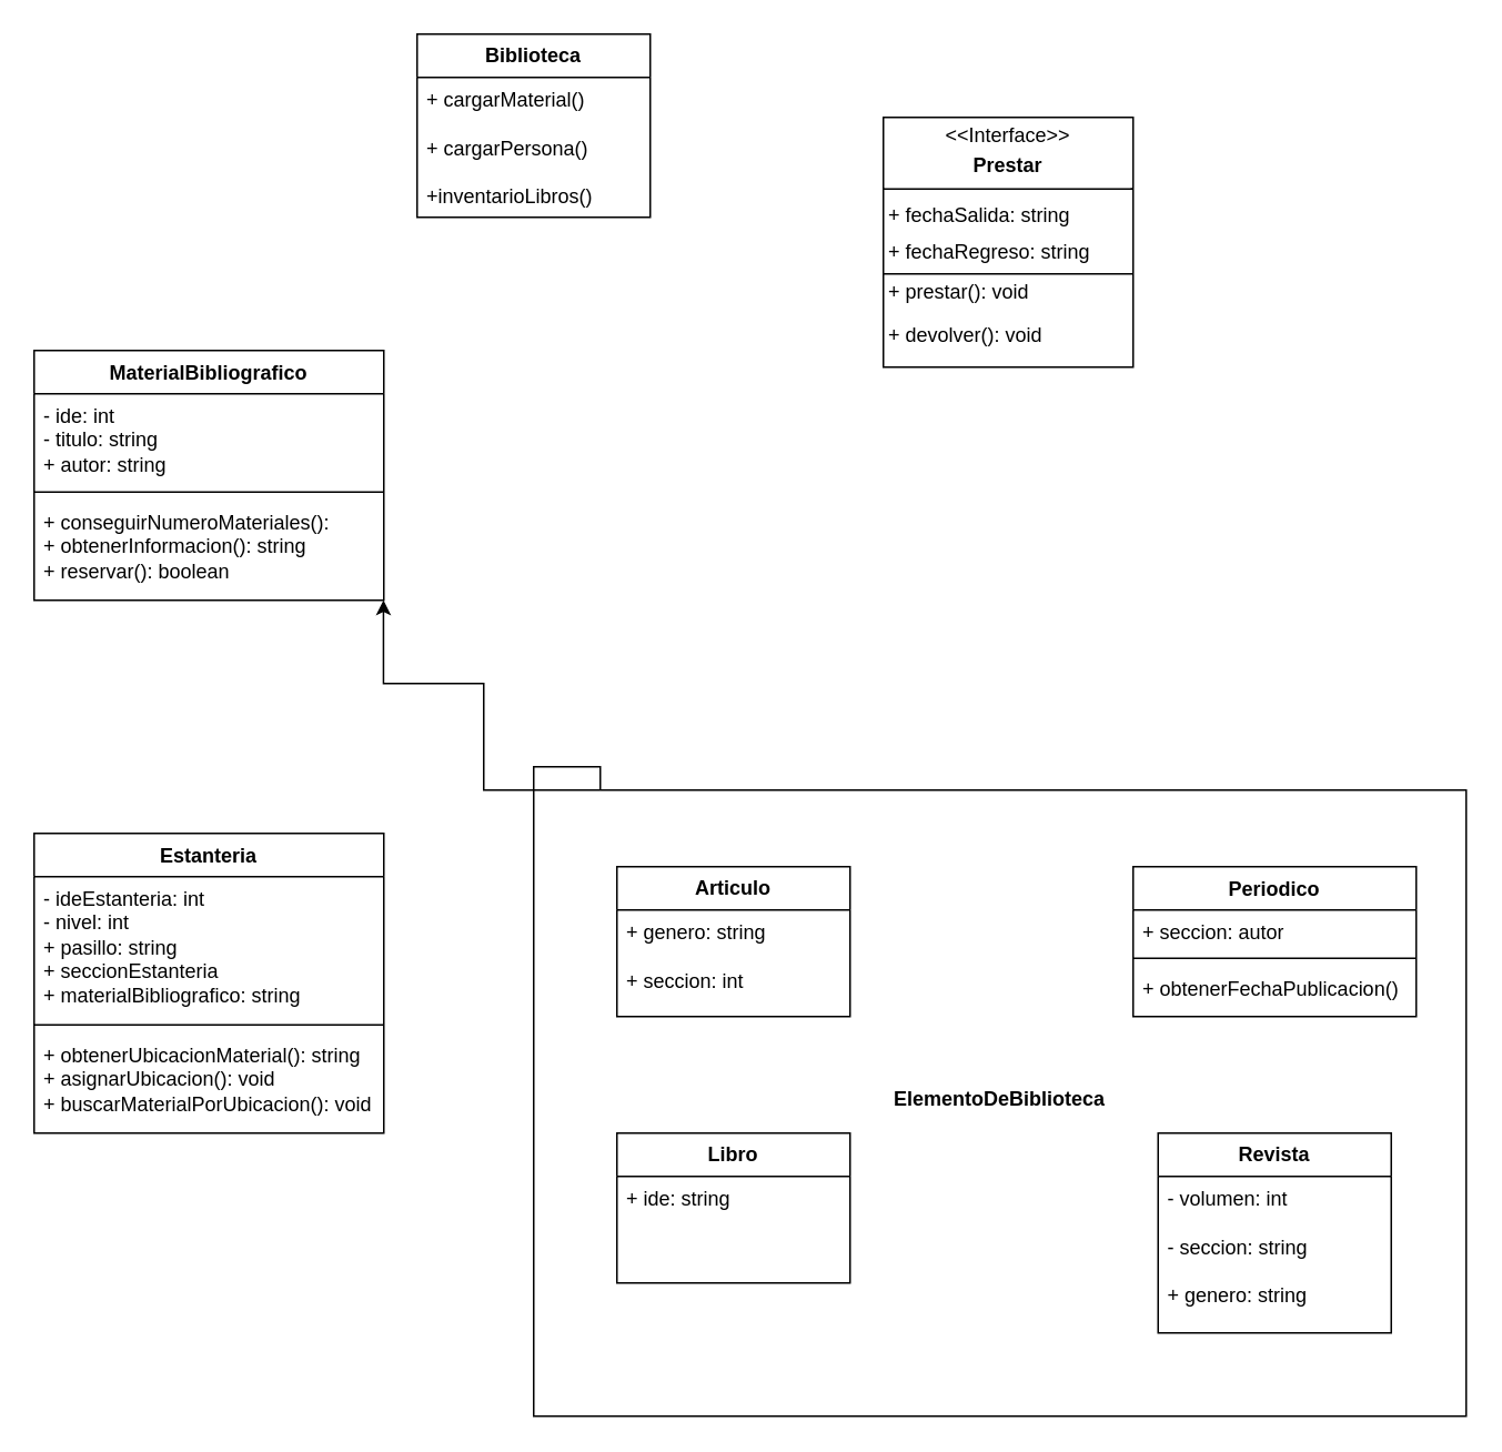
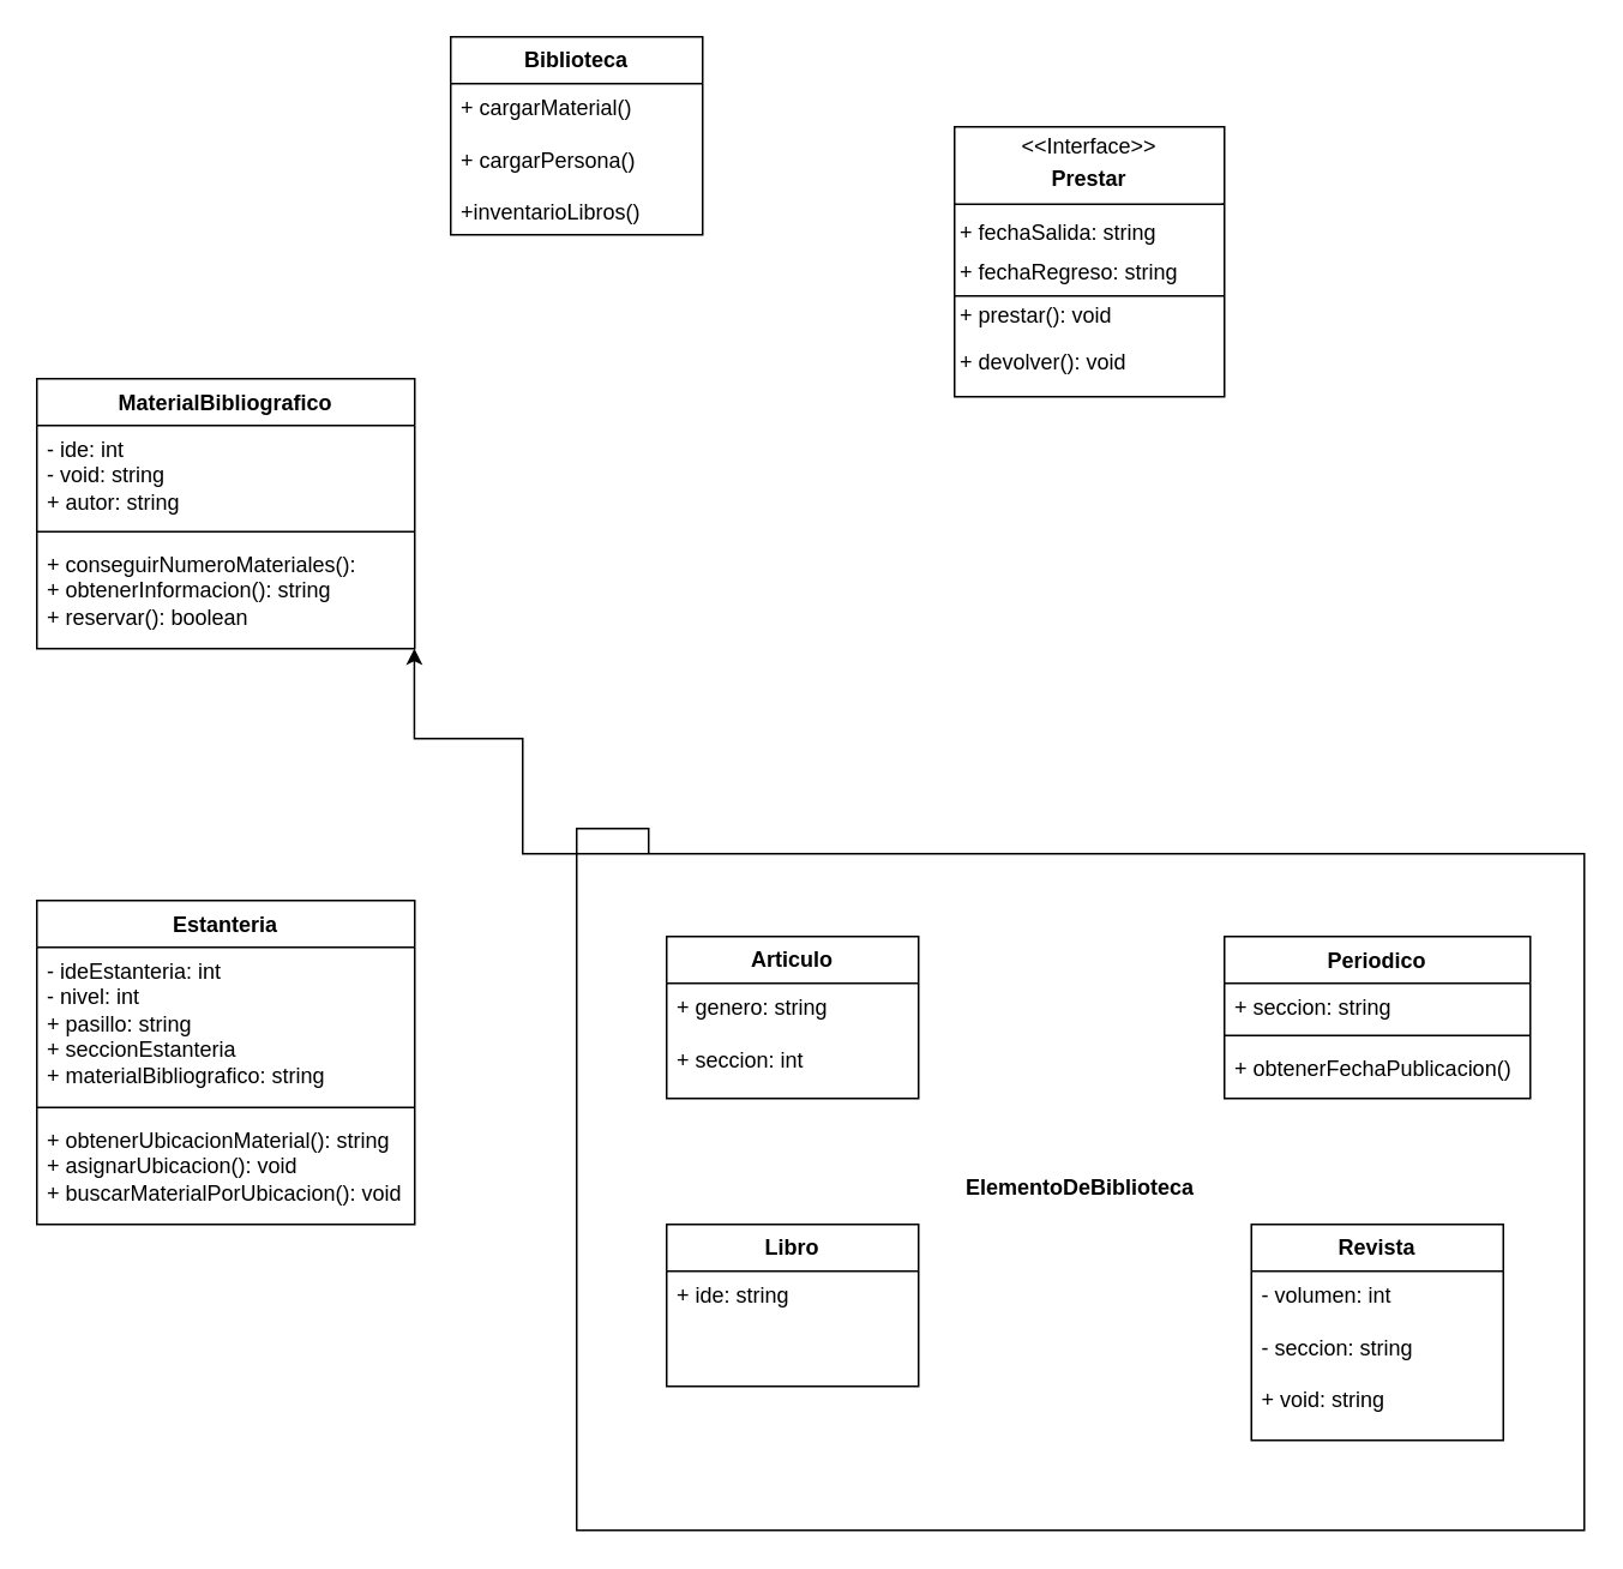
- <mxCell id="5" value="- ide: int&lt;div&gt;- titulo: string&lt;/div&gt;&lt;div&gt;+ autor: string&lt;/div&gt;" style="text;strokeColor=none;fillColor=none;align=left;verticalAlign=top;spacingLeft=4;spacingRight=4;overflow=hidden;rotatable=0;points=[[0,0.5],[1,0.5]];portConstraint=eastwest;whiteSpace=wrap;html=1;" vertex="1" parent="4"><mxGeometry y="26" width="210" height="54" as="geometry" /></mxCell>
+ <mxCell id="5" value="- ide: int&lt;div&gt;- void: string&lt;/div&gt;&lt;div&gt;+ autor: string&lt;/div&gt;" style="text;strokeColor=none;fillColor=none;align=left;verticalAlign=top;spacingLeft=4;spacingRight=4;overflow=hidden;rotatable=0;points=[[0,0.5],[1,0.5]];portConstraint=eastwest;whiteSpace=wrap;html=1;" vertex="1" parent="4"><mxGeometry y="26" width="210" height="54" as="geometry" /></mxCell>
- <mxCell id="14" value="&lt;div&gt;+ seccion: autor&lt;/div&gt;" style="text;strokeColor=none;fillColor=none;align=left;verticalAlign=top;spacingLeft=4;spacingRight=4;overflow=hidden;rotatable=0;points=[[0,0.5],[1,0.5]];portConstraint=eastwest;whiteSpace=wrap;html=1;" vertex="1" parent="13"><mxGeometry y="26" width="170" height="24" as="geometry" /></mxCell>
+ <mxCell id="14" value="&lt;div&gt;+ seccion: string&lt;/div&gt;" style="text;strokeColor=none;fillColor=none;align=left;verticalAlign=top;spacingLeft=4;spacingRight=4;overflow=hidden;rotatable=0;points=[[0,0.5],[1,0.5]];portConstraint=eastwest;whiteSpace=wrap;html=1;" vertex="1" parent="13"><mxGeometry y="26" width="170" height="24" as="geometry" /></mxCell>
- <mxCell id="22" value="- volumen: int&lt;div&gt;&lt;br&gt;&lt;/div&gt;&lt;div&gt;- seccion: string&lt;/div&gt;&lt;div&gt;&lt;br&gt;&lt;/div&gt;&lt;div&gt;+ genero: string&lt;/div&gt;" style="text;strokeColor=none;fillColor=none;align=left;verticalAlign=top;spacingLeft=4;spacingRight=4;overflow=hidden;rotatable=0;points=[[0,0.5],[1,0.5]];portConstraint=eastwest;whiteSpace=wrap;html=1;" vertex="1" parent="21"><mxGeometry y="26" width="140" height="94" as="geometry" /></mxCell>
+ <mxCell id="22" value="- volumen: int&lt;div&gt;&lt;br&gt;&lt;/div&gt;&lt;div&gt;- seccion: string&lt;/div&gt;&lt;div&gt;&lt;br&gt;&lt;/div&gt;&lt;div&gt;+ void: string&lt;/div&gt;" style="text;strokeColor=none;fillColor=none;align=left;verticalAlign=top;spacingLeft=4;spacingRight=4;overflow=hidden;rotatable=0;points=[[0,0.5],[1,0.5]];portConstraint=eastwest;whiteSpace=wrap;html=1;" vertex="1" parent="21"><mxGeometry y="26" width="140" height="94" as="geometry" /></mxCell>
